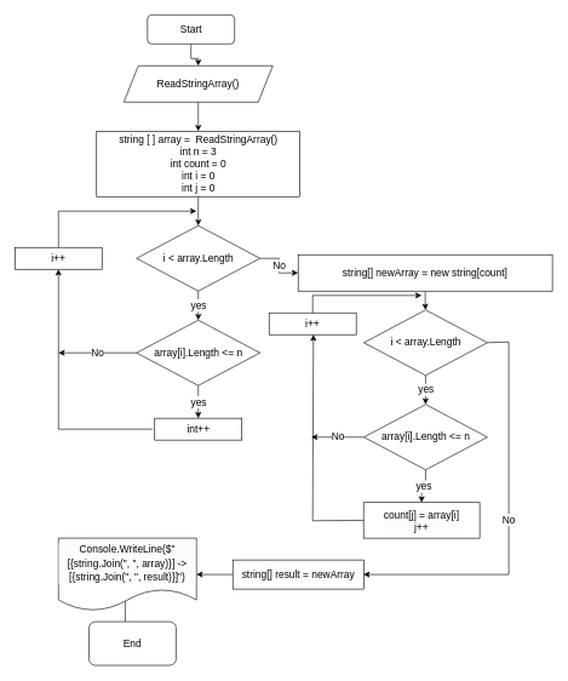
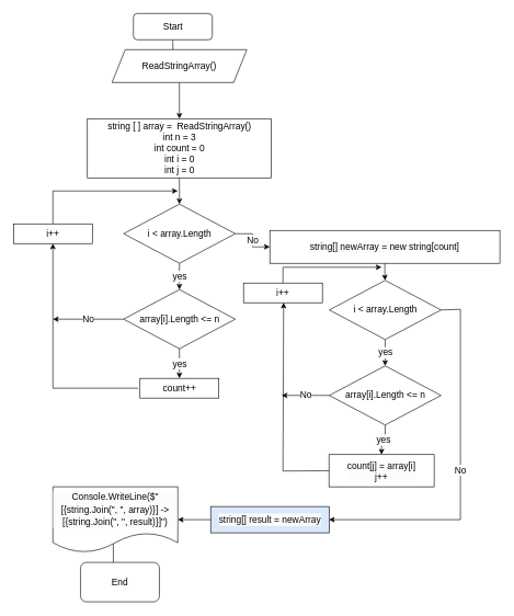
- <mxCell id="5" value="&lt;font style=&quot;font-size: 14px;&quot;&gt;ReadStringArray()&lt;br&gt;&lt;/font&gt;" style="shape=parallelogram;perimeter=parallelogramPerimeter;whiteSpace=wrap;html=1;fixedSize=1;" vertex="1" parent="1"><mxGeometry x="170" y="90" width="205" height="50" as="geometry" /></mxCell>
+ <mxCell id="5" value="&lt;font style=&quot;font-size: 14px;&quot;&gt;ReadStringArray()&lt;br&gt;&lt;/font&gt;" style="shape=parallelogram;perimeter=parallelogramPerimeter;whiteSpace=wrap;html=1;fixedSize=1;" vertex="1" parent="1"><mxGeometry x="170" y="75" width="205" height="50" as="geometry" /></mxCell>
- <mxCell id="13" value="int++&lt;br&gt;" style="rounded=0;whiteSpace=wrap;html=1;labelBackgroundColor=#FCFCFC;fontSize=14;fontColor=#050505;" vertex="1" parent="1"><mxGeometry x="212.5" y="575" width="120" height="30" as="geometry" /></mxCell>
+ <mxCell id="13" value="count++&lt;br&gt;" style="rounded=0;whiteSpace=wrap;html=1;labelBackgroundColor=#FCFCFC;fontSize=14;fontColor=#050505;" vertex="1" parent="1"><mxGeometry x="212.5" y="575" width="120" height="30" as="geometry" /></mxCell>
- <mxCell id="32" value="&lt;div style=&quot;line-height: 19px;&quot;&gt;&lt;div style=&quot;line-height: 19px;&quot;&gt;string[] result = newArray&lt;/div&gt;&lt;/div&gt;" style="rounded=0;whiteSpace=wrap;html=1;labelBackgroundColor=#FCFCFC;fontSize=14;fontColor=#050505;" vertex="1" parent="1"><mxGeometry x="320" y="770" width="180.5" height="40" as="geometry" /></mxCell>
+ <mxCell id="32" value="&lt;div style=&quot;line-height: 19px;&quot;&gt;&lt;div style=&quot;line-height: 19px;&quot;&gt;string[] result = newArray&lt;/div&gt;&lt;/div&gt;" style="rounded=0;whiteSpace=wrap;html=1;labelBackgroundColor=#FCFCFC;fontSize=14;fontColor=#050505;fillColor=#dae8fc;" vertex="1" parent="1"><mxGeometry x="320" y="770" width="180.5" height="40" as="geometry" /></mxCell>
